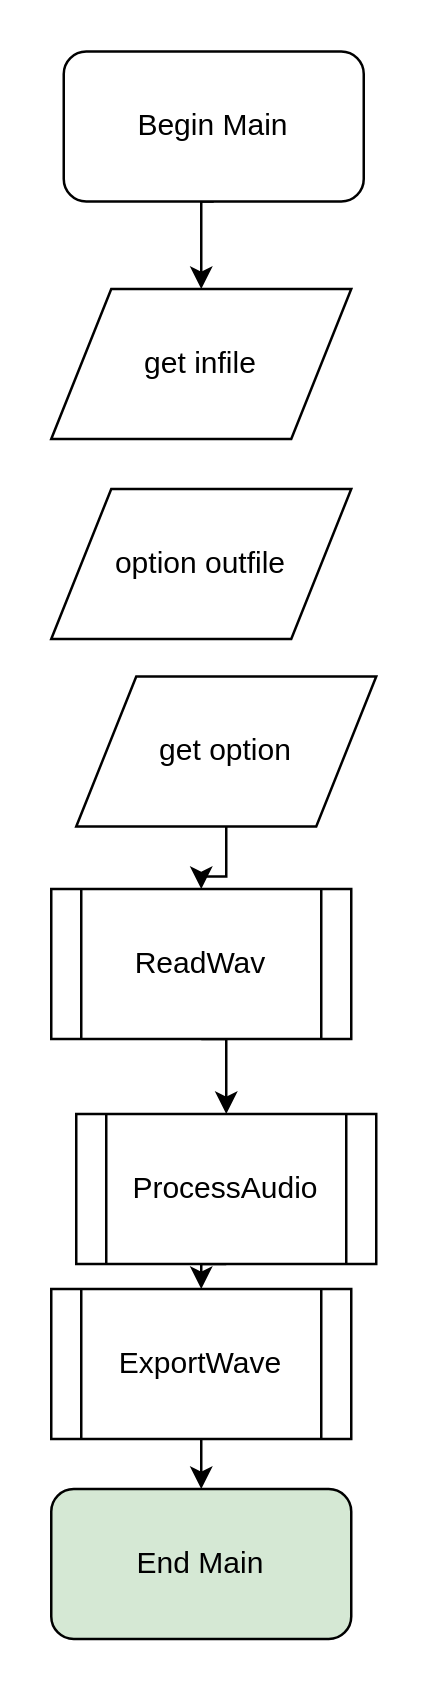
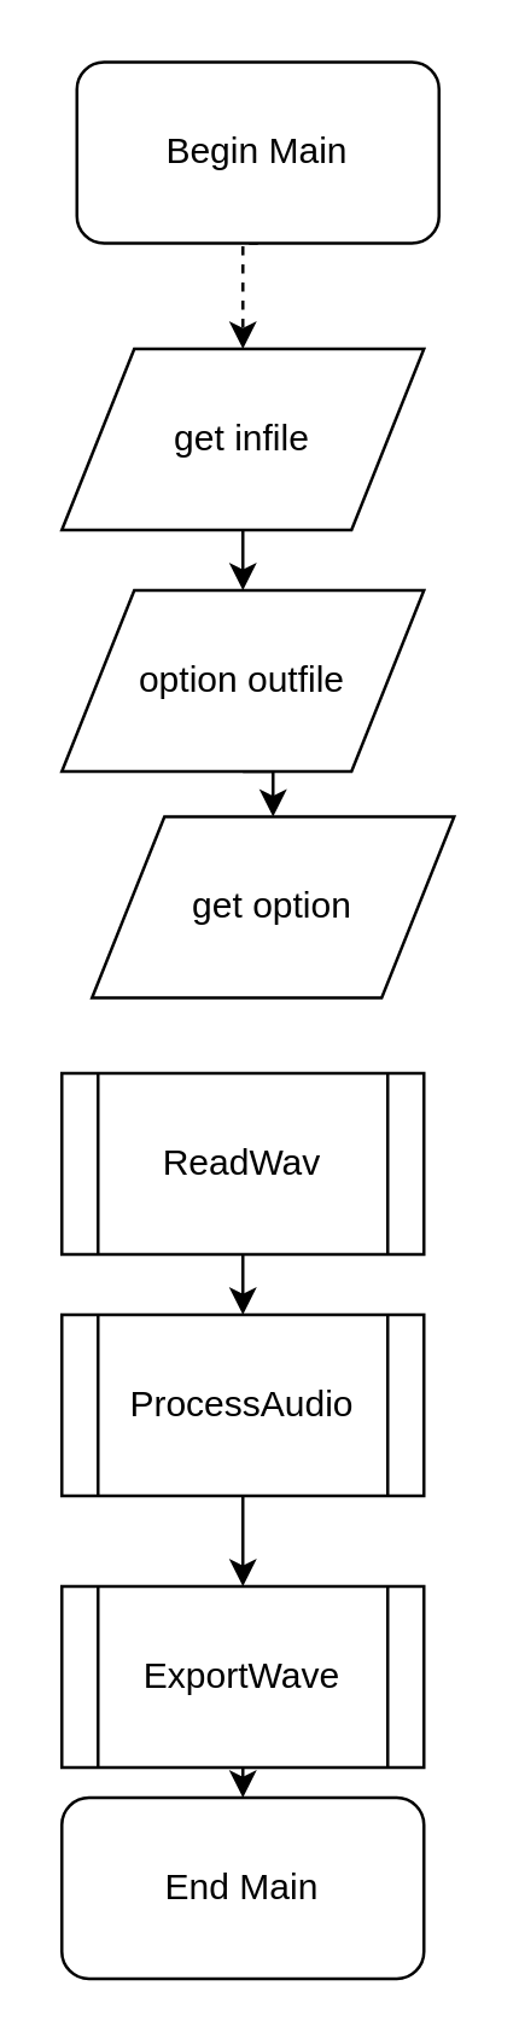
- <mxCell id="2" style="edgeStyle=orthogonalEdgeStyle;rounded=0;orthogonalLoop=1;jettySize=auto;html=1;exitX=0.5;exitY=1;exitDx=0;exitDy=0;entryX=0.5;entryY=0;entryDx=0;entryDy=0;" edge="1" parent="1" source="3" target="5"><mxGeometry relative="1" as="geometry" /></mxCell>
+ <mxCell id="2" style="edgeStyle=orthogonalEdgeStyle;rounded=0;orthogonalLoop=1;jettySize=auto;html=1;exitX=0.5;exitY=1;exitDx=0;exitDy=0;entryX=0.5;entryY=0;entryDx=0;entryDy=0;dashed=1;" edge="1" parent="1" source="3" target="5"><mxGeometry relative="1" as="geometry" /></mxCell>
+ <mxCell id="4" style="edgeStyle=orthogonalEdgeStyle;rounded=0;orthogonalLoop=1;jettySize=auto;html=1;exitX=0.5;exitY=1;exitDx=0;exitDy=0;entryX=0.5;entryY=0;entryDx=0;entryDy=0;" edge="1" parent="1" source="5" target="7"><mxGeometry relative="1" as="geometry" /></mxCell>
+ <mxCell id="6" style="edgeStyle=orthogonalEdgeStyle;rounded=0;orthogonalLoop=1;jettySize=auto;html=1;exitX=0.5;exitY=1;exitDx=0;exitDy=0;entryX=0.5;entryY=0;entryDx=0;entryDy=0;" edge="1" parent="1" source="7" target="9"><mxGeometry relative="1" as="geometry" /></mxCell>
- <mxCell id="8" style="edgeStyle=orthogonalEdgeStyle;rounded=0;orthogonalLoop=1;jettySize=auto;html=1;exitX=0.5;exitY=1;exitDx=0;exitDy=0;" edge="1" parent="1" source="9" target="11"><mxGeometry relative="1" as="geometry" /></mxCell>
- <mxCell id="13" value="ProcessAudio" style="shape=process;whiteSpace=wrap;html=1;backgroundOutline=1;" vertex="1" parent="1"><mxGeometry x="30" y="445" width="120" height="60" as="geometry" /></mxCell>
+ <mxCell id="13" value="ProcessAudio" style="shape=process;whiteSpace=wrap;html=1;backgroundOutline=1;" vertex="1" parent="1"><mxGeometry x="20" y="435" width="120" height="60" as="geometry" /></mxCell>
- <mxCell id="15" value="ExportWave" style="shape=process;whiteSpace=wrap;html=1;backgroundOutline=1;" vertex="1" parent="1"><mxGeometry x="20" y="515" width="120" height="60" as="geometry" /></mxCell>
+ <mxCell id="15" value="ExportWave" style="shape=process;whiteSpace=wrap;html=1;backgroundOutline=1;" vertex="1" parent="1"><mxGeometry x="20" y="525" width="120" height="60" as="geometry" /></mxCell>
- <mxCell id="16" value="End Main" style="rounded=1;whiteSpace=wrap;html=1;fillColor=#d5e8d4;" vertex="1" parent="1"><mxGeometry x="20" y="595" width="120" height="60" as="geometry" /></mxCell>
+ <mxCell id="16" value="End Main" style="rounded=1;whiteSpace=wrap;html=1;" vertex="1" parent="1"><mxGeometry x="20" y="595" width="120" height="60" as="geometry" /></mxCell>
